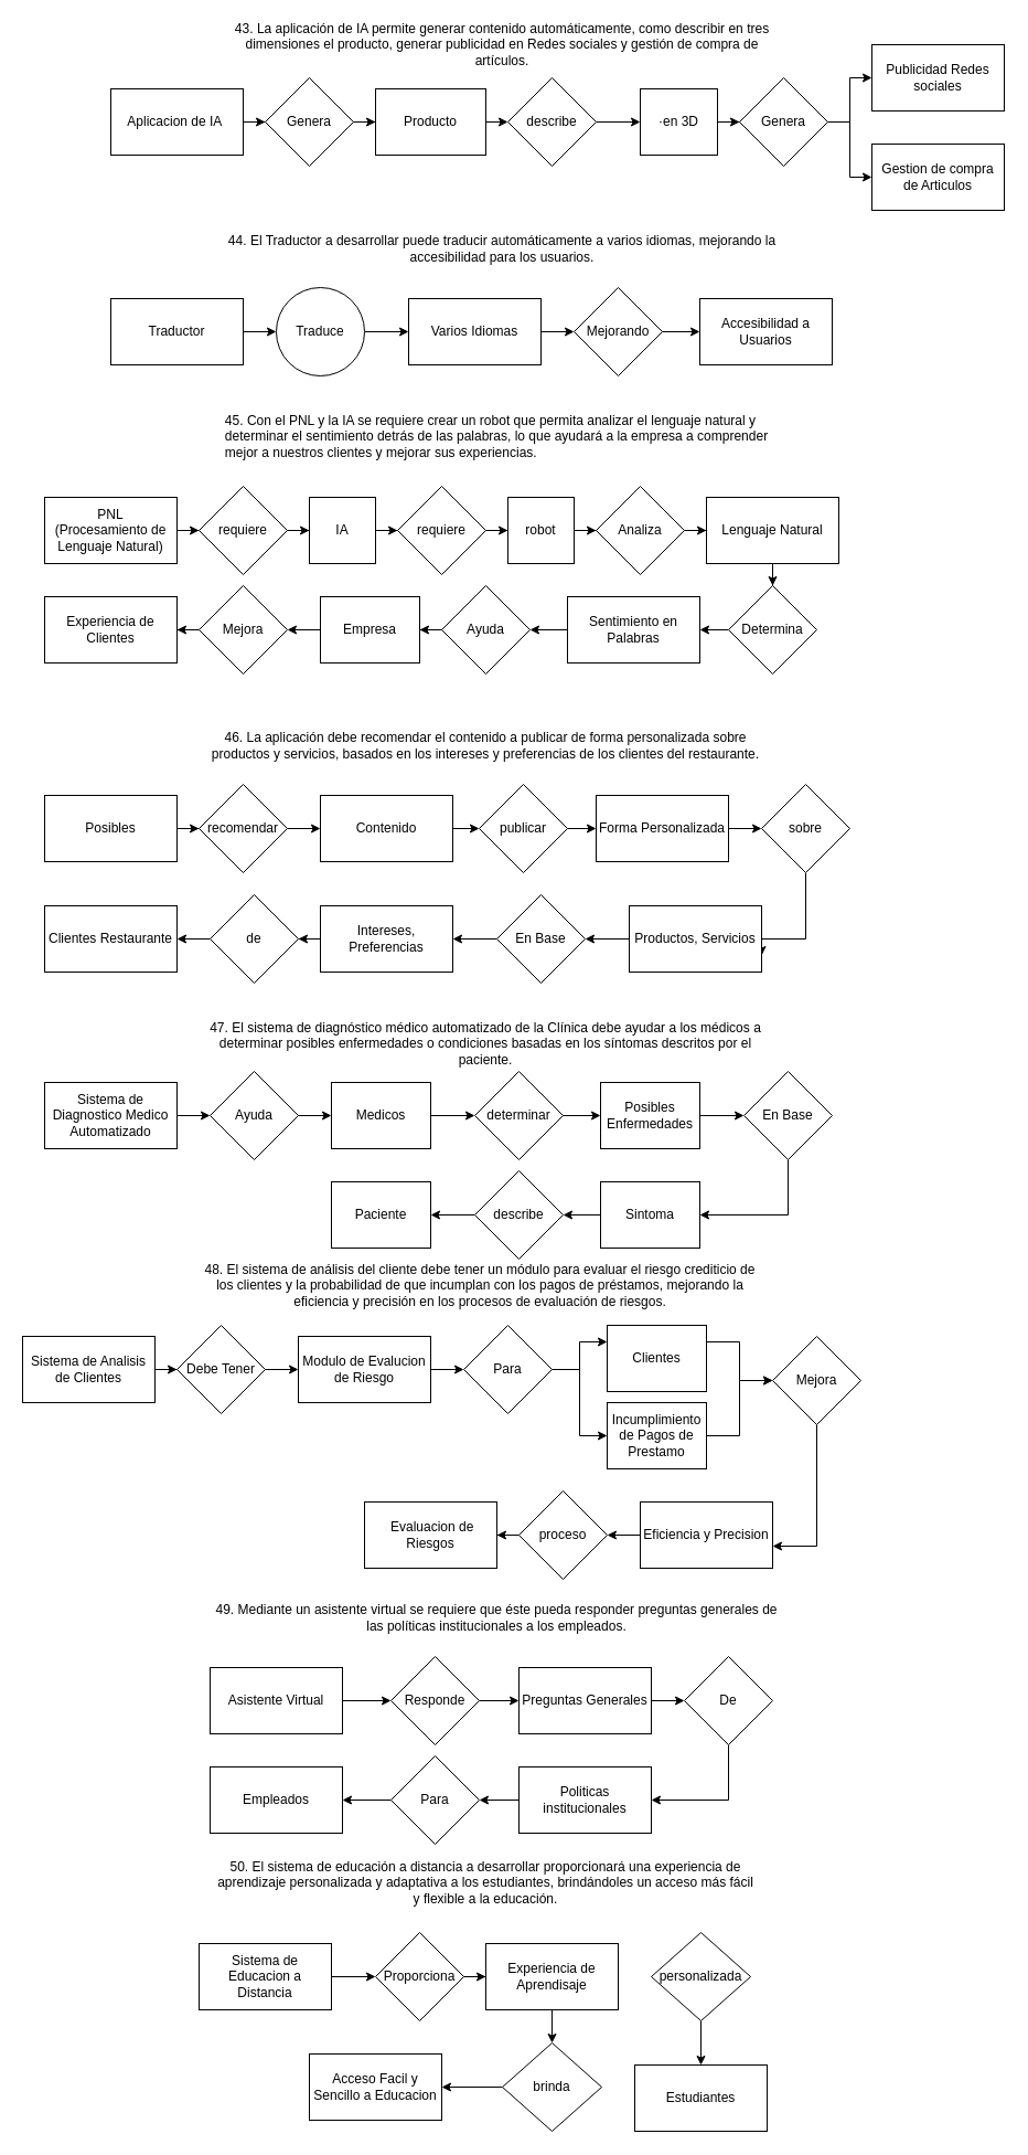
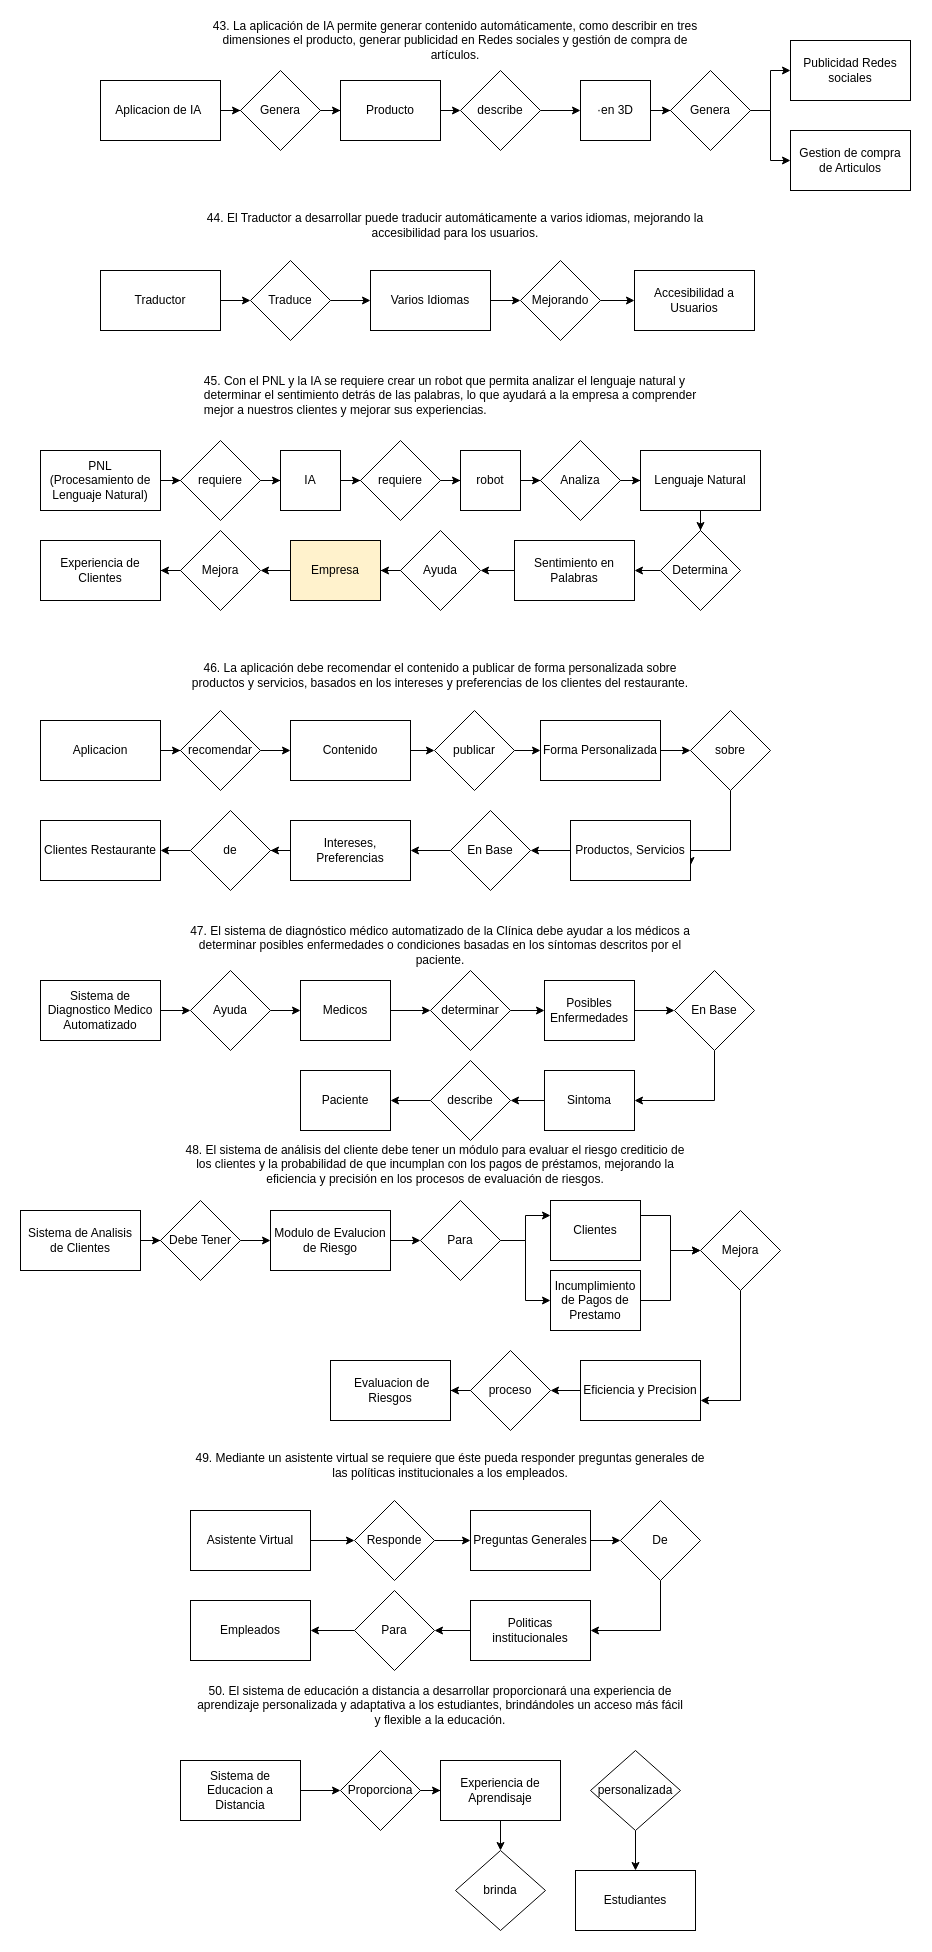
- <mxCell id="27" value="Traduce" style="ellipse;whiteSpace=wrap;html=1;" vertex="1" parent="1"><mxGeometry x="250" y="260" width="80" height="80" as="geometry" /></mxCell>
+ <mxCell id="27" value="Traduce" style="rhombus;whiteSpace=wrap;html=1;" vertex="1" parent="1"><mxGeometry x="250" y="260" width="80" height="80" as="geometry" /></mxCell>
- <mxCell id="34" value="Empresa" style="rounded=0;whiteSpace=wrap;html=1;" vertex="1" parent="1"><mxGeometry x="290" y="540" width="90" height="60" as="geometry" /></mxCell>
+ <mxCell id="34" value="Empresa" style="rounded=0;whiteSpace=wrap;html=1;fillColor=#fff2cc;" vertex="1" parent="1"><mxGeometry x="290" y="540" width="90" height="60" as="geometry" /></mxCell>
- <mxCell id="56" value="Posibles" style="rounded=0;whiteSpace=wrap;html=1;" vertex="1" parent="1"><mxGeometry x="40" y="720" width="120" height="60" as="geometry" /></mxCell>
+ <mxCell id="56" value="Aplicacion" style="rounded=0;whiteSpace=wrap;html=1;" vertex="1" parent="1"><mxGeometry x="40" y="720" width="120" height="60" as="geometry" /></mxCell>
- <mxCell id="141" value="Acceso Facil y Sencillo a Educacion" style="rounded=0;whiteSpace=wrap;html=1;" vertex="1" parent="1"><mxGeometry x="280" y="1860" width="120" height="60" as="geometry" /></mxCell>
- <mxCell id="139" value="" style="edgeStyle=orthogonalEdgeStyle;rounded=0;orthogonalLoop=1;jettySize=auto;html=1;" edge="1" parent="1" source="140" target="141"><mxGeometry relative="1" as="geometry" /></mxCell>
